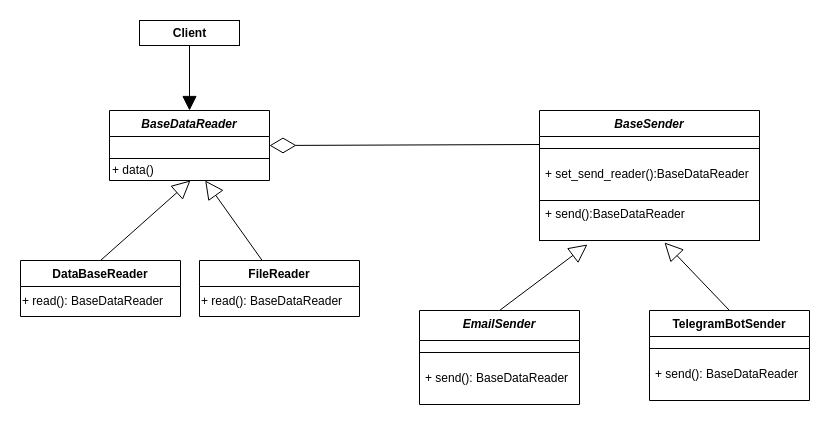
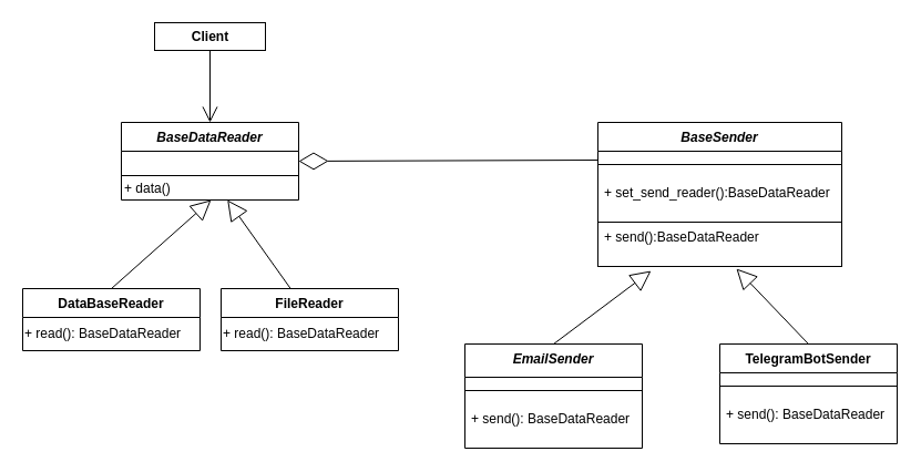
- <mxCell id="6" value="" style="endArrow=block;endFill=1;endSize=12;html=1;rounded=0;exitX=0.5;exitY=1;exitDx=0;exitDy=0;entryX=0.5;entryY=0;entryDx=0;entryDy=0;" parent="1" source="2" target="3" edge="1"><mxGeometry width="160" relative="1" as="geometry"><mxPoint x="379" y="330" as="sourcePoint" /><mxPoint x="539" y="330" as="targetPoint" /></mxGeometry></mxCell>
+ <mxCell id="6" value="" style="endArrow=open;endFill=1;endSize=12;html=1;rounded=0;exitX=0.5;exitY=1;exitDx=0;exitDy=0;entryX=0.5;entryY=0;entryDx=0;entryDy=0;" parent="1" source="2" target="3" edge="1"><mxGeometry width="160" relative="1" as="geometry"><mxPoint x="379" y="330" as="sourcePoint" /><mxPoint x="539" y="330" as="targetPoint" /></mxGeometry></mxCell>
